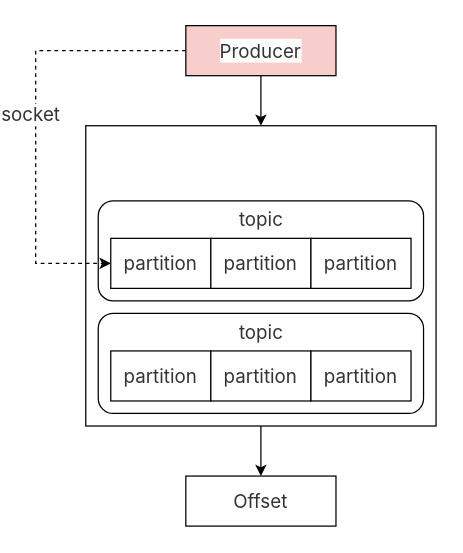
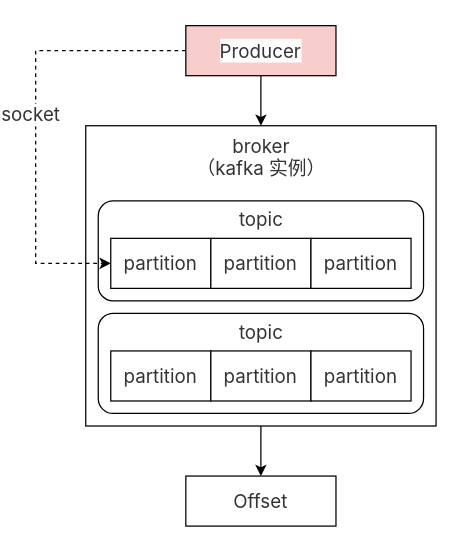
+ <mxCell id="19" value="&lt;span style=&quot;color: rgb(51, 51, 51); font-family: -apple-system, BlinkMacSystemFont, &amp;quot;Helvetica Neue&amp;quot;, &amp;quot;PingFang SC&amp;quot;, &amp;quot;Microsoft YaHei&amp;quot;, &amp;quot;Source Han Sans SC&amp;quot;, &amp;quot;Noto Sans CJK SC&amp;quot;, &amp;quot;WenQuanYi Micro Hei&amp;quot;, sans-serif; font-size: 15px; text-align: start; background-color: rgb(255, 255, 255);&quot;&gt;broker&lt;/span&gt;&lt;br style=&quot;color: rgb(51, 51, 51); font-family: -apple-system, BlinkMacSystemFont, &amp;quot;Helvetica Neue&amp;quot;, &amp;quot;PingFang SC&amp;quot;, &amp;quot;Microsoft YaHei&amp;quot;, &amp;quot;Source Han Sans SC&amp;quot;, &amp;quot;Noto Sans CJK SC&amp;quot;, &amp;quot;WenQuanYi Micro Hei&amp;quot;, sans-serif; font-size: 15px; text-align: start;&quot;&gt;&lt;span style=&quot;color: rgb(51, 51, 51); font-family: -apple-system, BlinkMacSystemFont, &amp;quot;Helvetica Neue&amp;quot;, &amp;quot;PingFang SC&amp;quot;, &amp;quot;Microsoft YaHei&amp;quot;, &amp;quot;Source Han Sans SC&amp;quot;, &amp;quot;Noto Sans CJK SC&amp;quot;, &amp;quot;WenQuanYi Micro Hei&amp;quot;, sans-serif; font-size: 15px; text-align: start; background-color: rgb(255, 255, 255);&quot;&gt;（kafka 实例）&lt;/span&gt;" style="text;html=1;align=center;verticalAlign=middle;resizable=0;points=[];autosize=1;strokeColor=none;fillColor=none;fontSize=11;" vertex="1" parent="1"><mxGeometry x="135" y="100" width="130" height="50" as="geometry" /></mxCell>
